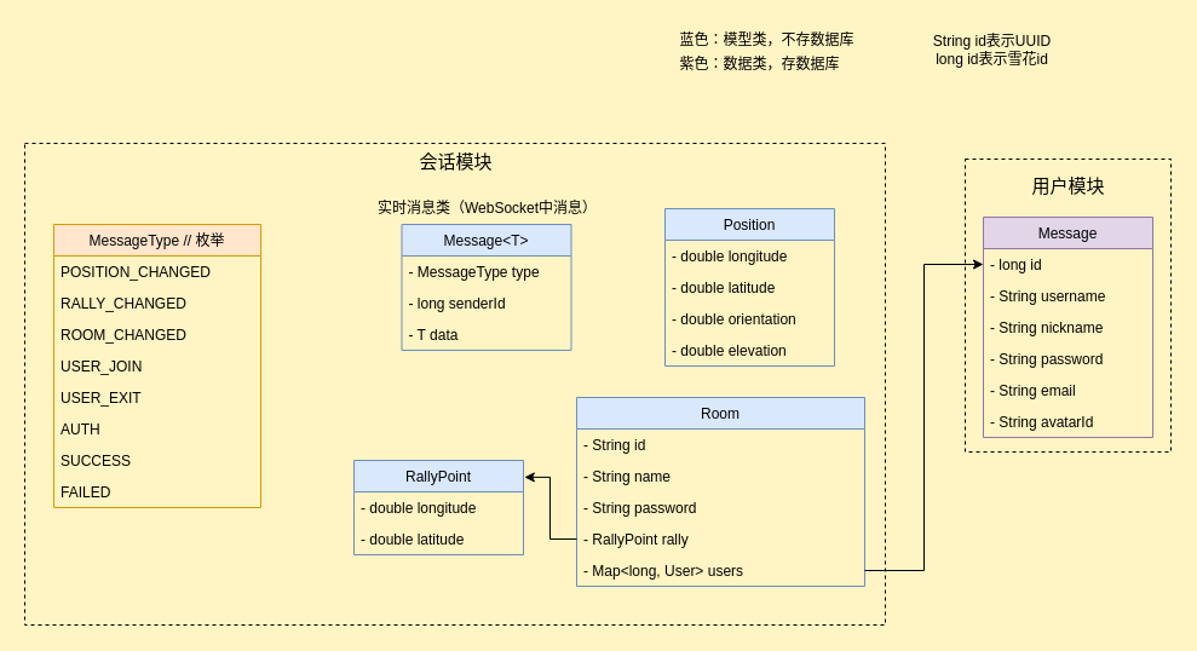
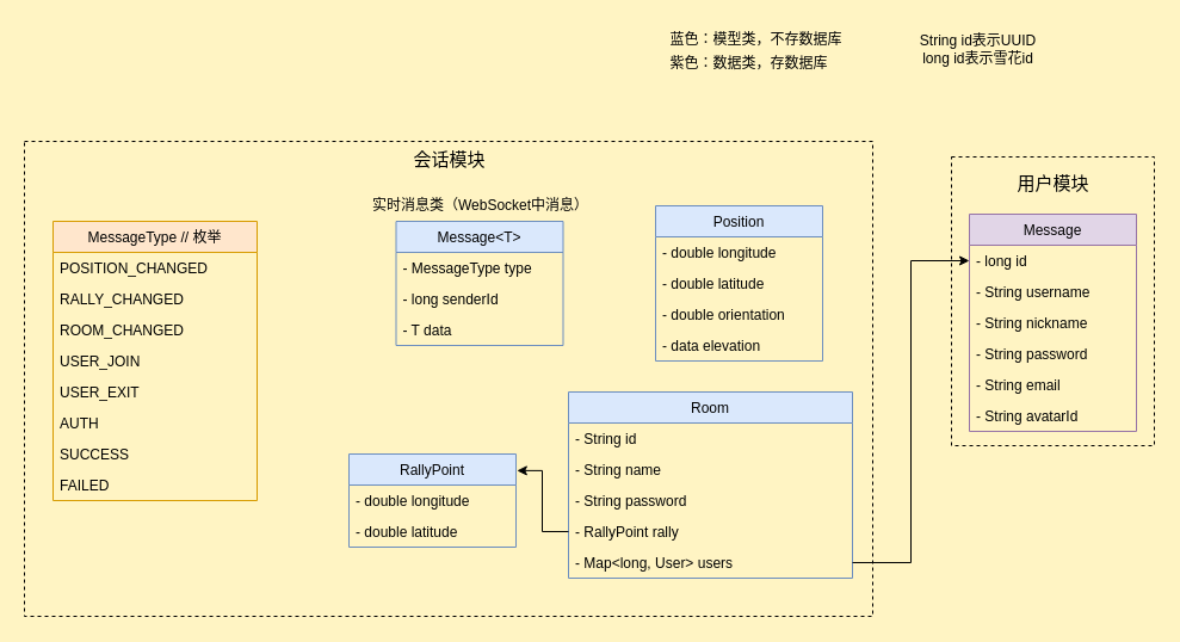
- <mxCell id="15" value="- double elevation" style="text;strokeColor=none;fillColor=none;align=left;verticalAlign=top;spacingLeft=4;spacingRight=4;overflow=hidden;rotatable=0;points=[[0,0.5],[1,0.5]];portConstraint=eastwest;" parent="11" vertex="1"><mxGeometry y="104" width="140" height="26" as="geometry" /></mxCell>
+ <mxCell id="15" value="- data elevation" style="text;strokeColor=none;fillColor=none;align=left;verticalAlign=top;spacingLeft=4;spacingRight=4;overflow=hidden;rotatable=0;points=[[0,0.5],[1,0.5]];portConstraint=eastwest;" parent="11" vertex="1"><mxGeometry y="104" width="140" height="26" as="geometry" /></mxCell>
